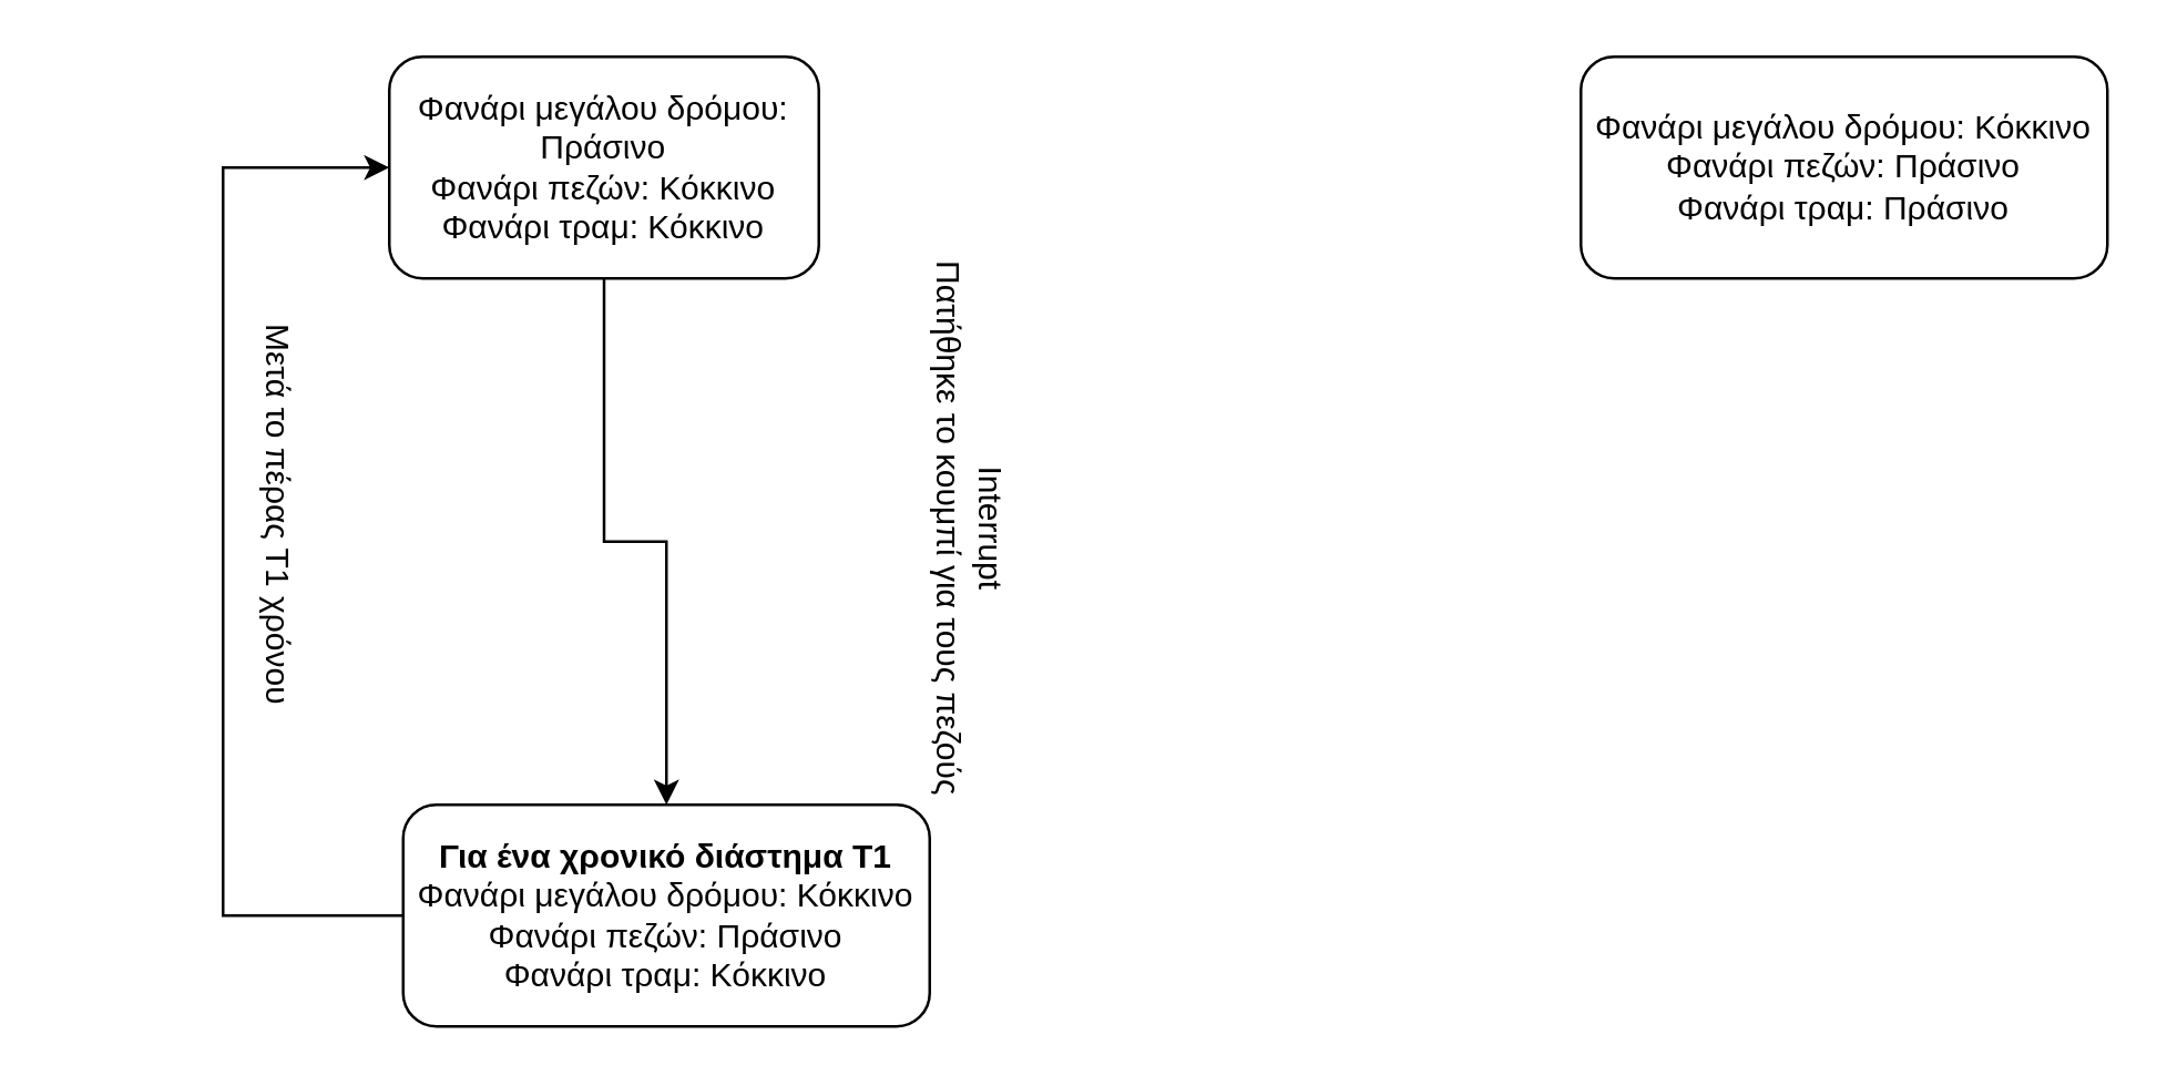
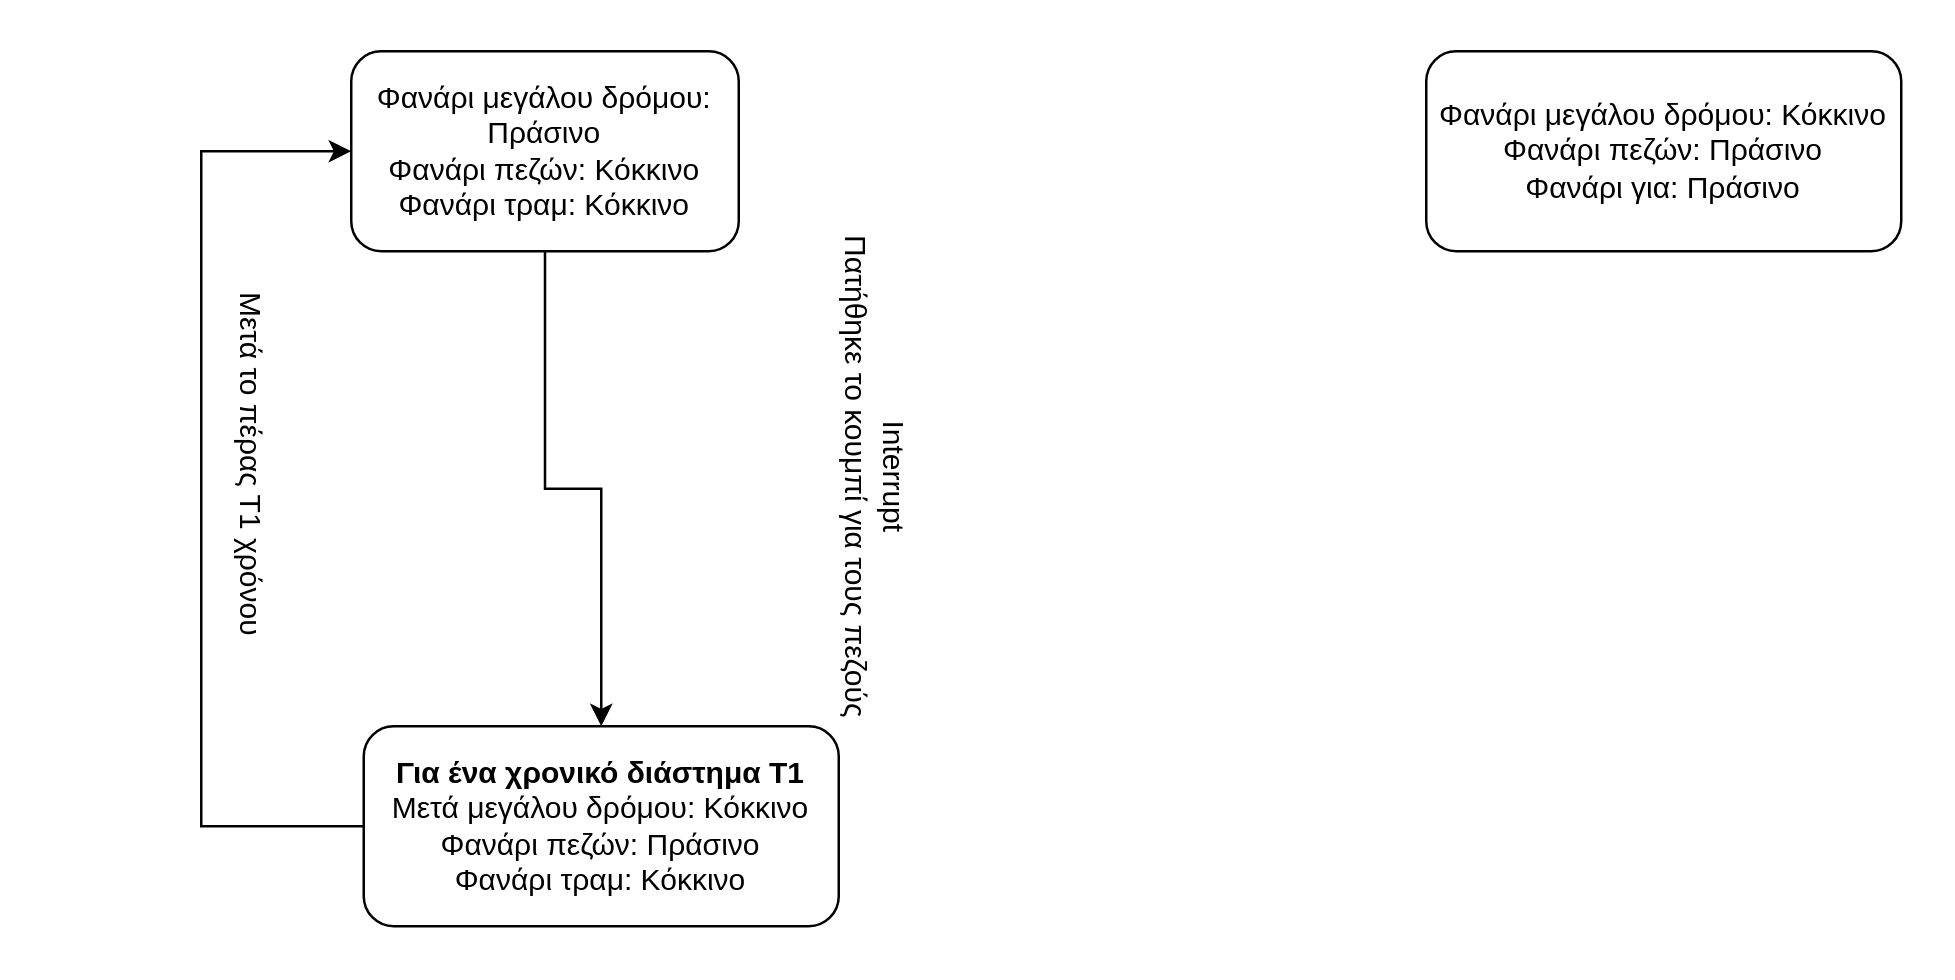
- <mxCell id="6" value="&lt;div&gt;Φανάρι μεγάλου δρόμου: Κόκκινο&lt;/div&gt;&lt;div&gt;Φανάρι πεζών: Πράσινο&lt;/div&gt;&lt;div&gt;Φανάρι τραμ: Πράσινο&lt;br&gt;&lt;/div&gt;" style="rounded=1;whiteSpace=wrap;html=1;fontSize=12;glass=0;strokeWidth=1;shadow=0;" vertex="1" parent="1"><mxGeometry x="570" y="20" width="190" height="80" as="geometry" /></mxCell>
+ <mxCell id="6" value="&lt;div&gt;Φανάρι μεγάλου δρόμου: Κόκκινο&lt;/div&gt;&lt;div&gt;Φανάρι πεζών: Πράσινο&lt;/div&gt;&lt;div&gt;Φανάρι για: Πράσινο&lt;br&gt;&lt;/div&gt;" style="rounded=1;whiteSpace=wrap;html=1;fontSize=12;glass=0;strokeWidth=1;shadow=0;" vertex="1" parent="1"><mxGeometry x="570" y="20" width="190" height="80" as="geometry" /></mxCell>
- <mxCell id="5" value="&lt;div&gt;&lt;b&gt;Για ένα χρονικό διάστημα Τ1&lt;/b&gt;&lt;br&gt;&lt;/div&gt;&lt;div&gt;Φανάρι μεγάλου δρόμου: Κόκκινο&lt;/div&gt;&lt;div&gt;Φανάρι πεζών: Πράσινο&lt;br&gt;&lt;/div&gt;&lt;div&gt;Φανάρι τραμ: Κόκκινο&lt;br&gt;&lt;/div&gt;" style="rounded=1;whiteSpace=wrap;html=1;fontSize=12;glass=0;strokeWidth=1;shadow=0;" vertex="1" parent="1"><mxGeometry x="145" y="290" width="190" height="80" as="geometry" /></mxCell>
+ <mxCell id="5" value="&lt;div&gt;&lt;b&gt;Για ένα χρονικό διάστημα Τ1&lt;/b&gt;&lt;br&gt;&lt;/div&gt;&lt;div&gt;Μετά μεγάλου δρόμου: Κόκκινο&lt;/div&gt;&lt;div&gt;Φανάρι πεζών: Πράσινο&lt;br&gt;&lt;/div&gt;&lt;div&gt;Φανάρι τραμ: Κόκκινο&lt;br&gt;&lt;/div&gt;" style="rounded=1;whiteSpace=wrap;html=1;fontSize=12;glass=0;strokeWidth=1;shadow=0;" vertex="1" parent="1"><mxGeometry x="145" y="290" width="190" height="80" as="geometry" /></mxCell>
